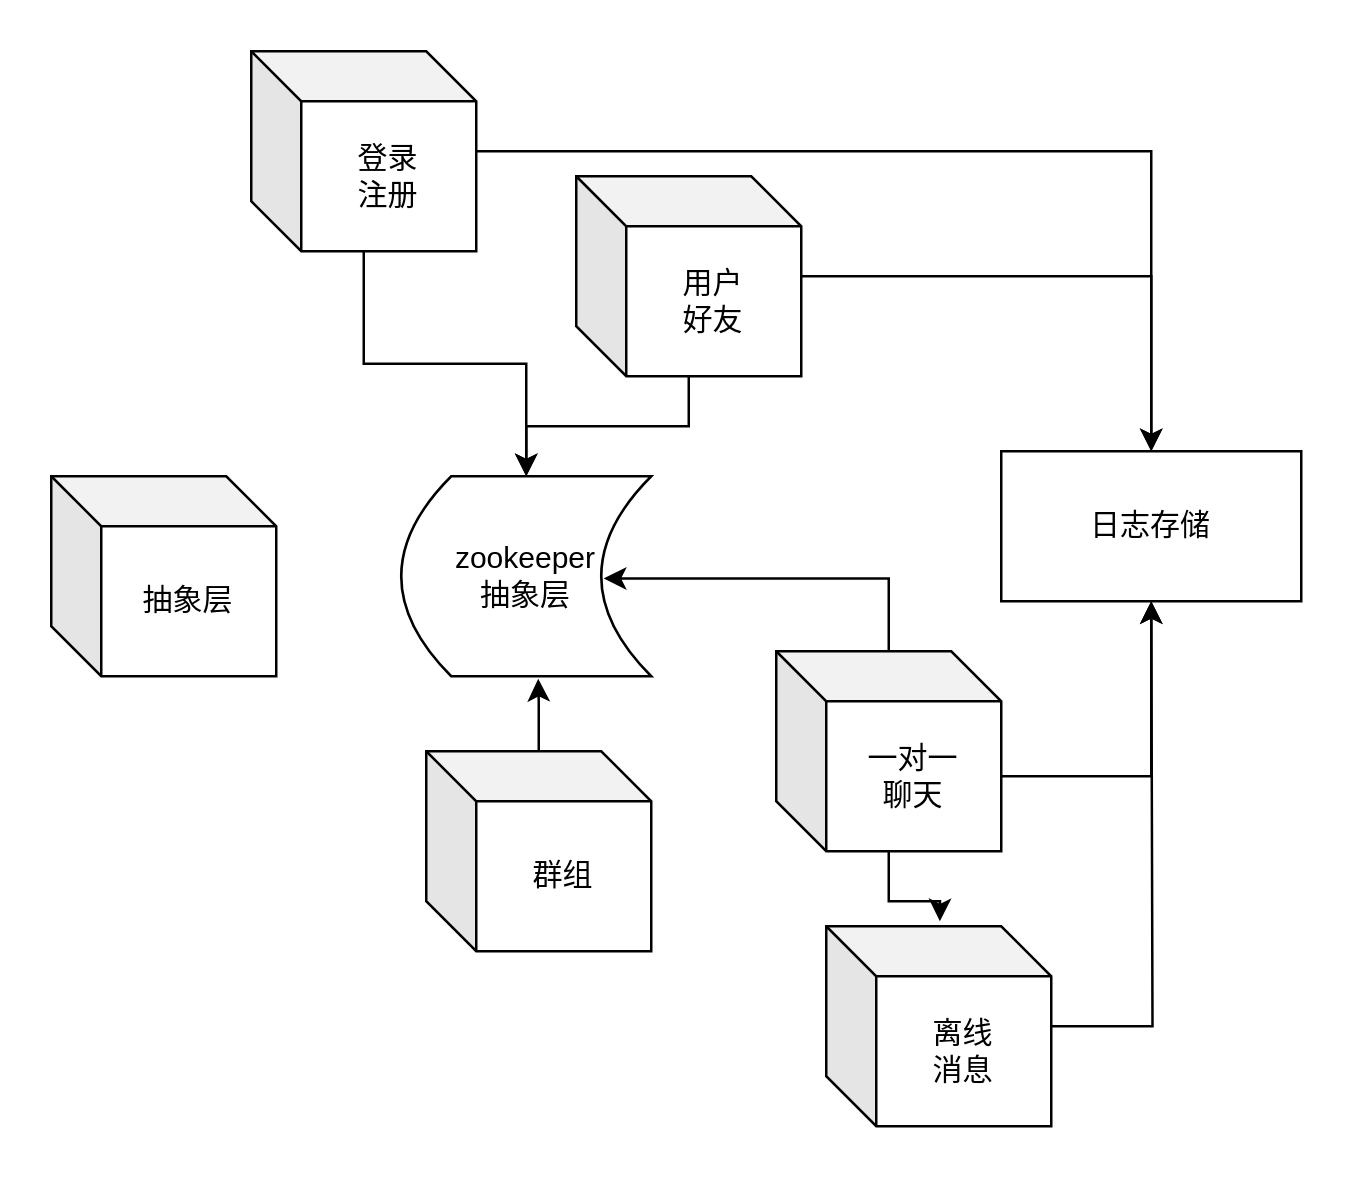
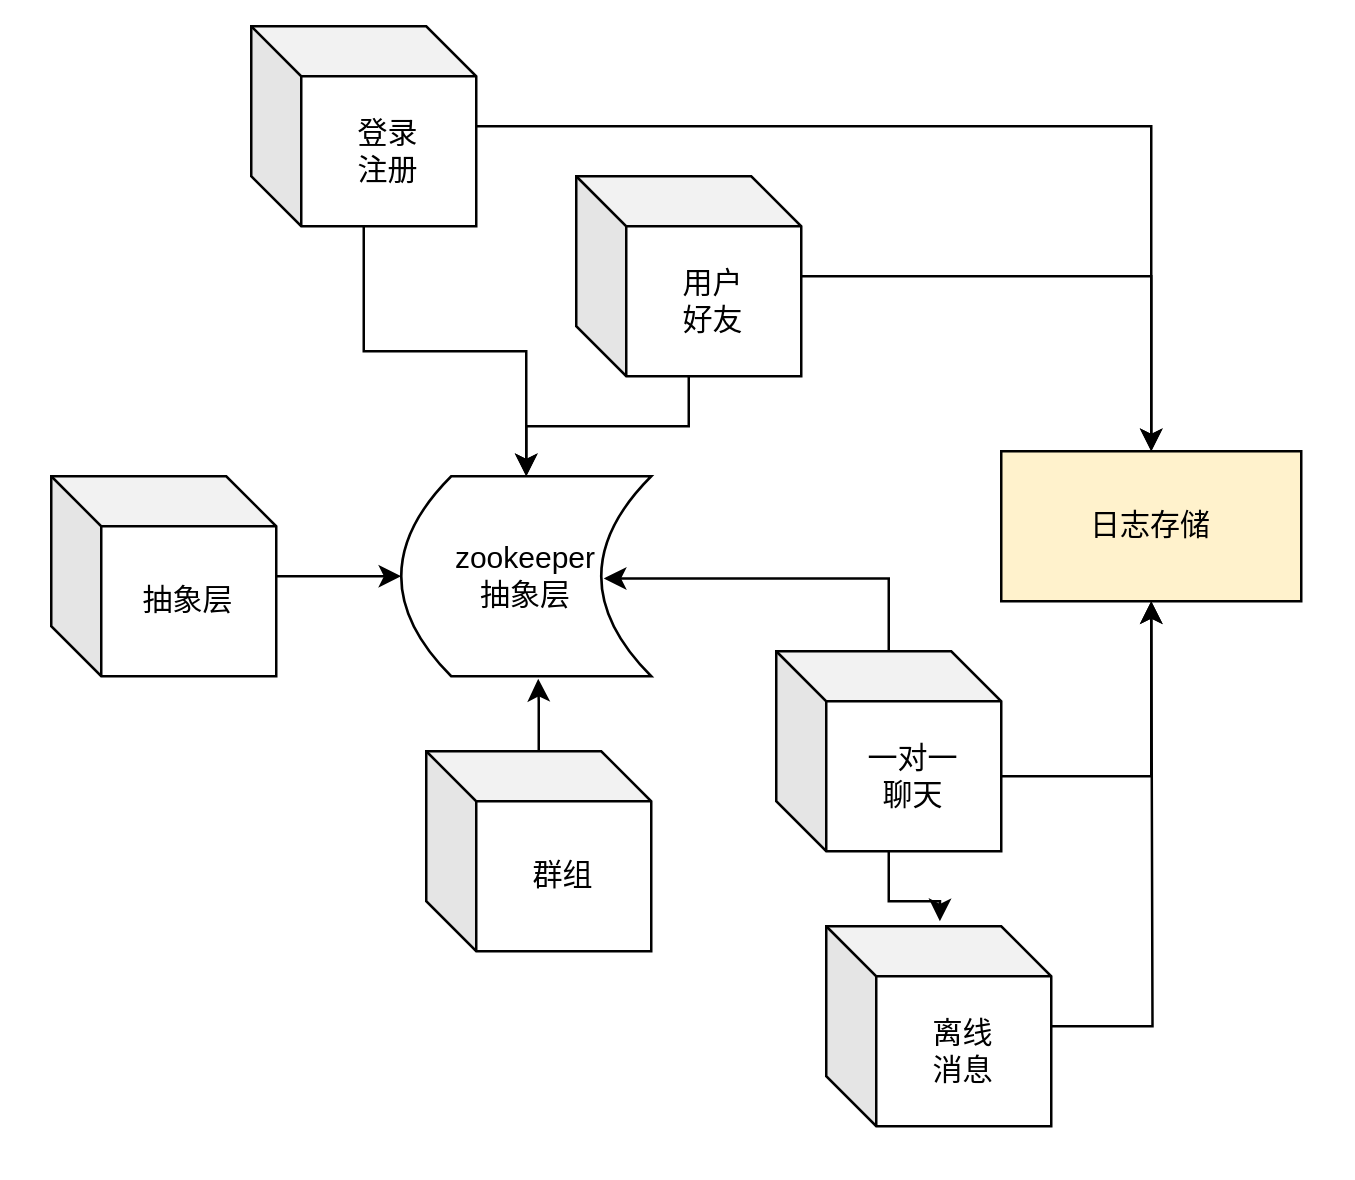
- <mxCell id="4" value="登录&lt;div&gt;注册&lt;/div&gt;" style="shape=cube;whiteSpace=wrap;html=1;boundedLbl=1;backgroundOutline=1;darkOpacity=0.05;darkOpacity2=0.1;" vertex="1" parent="1"><mxGeometry x="100" y="20" width="90" height="80" as="geometry" /></mxCell>
+ <mxCell id="4" value="登录&lt;div&gt;注册&lt;/div&gt;" style="shape=cube;whiteSpace=wrap;html=1;boundedLbl=1;backgroundOutline=1;darkOpacity=0.05;darkOpacity2=0.1;" vertex="1" parent="1"><mxGeometry x="100" y="10" width="90" height="80" as="geometry" /></mxCell>
- <mxCell id="19" value="日志存储" style="rounded=0;whiteSpace=wrap;html=1;" vertex="1" parent="1"><mxGeometry x="400" y="180" width="120" height="60" as="geometry" /></mxCell>
+ <mxCell id="19" value="日志存储" style="rounded=0;whiteSpace=wrap;html=1;fillColor=#fff2cc;" vertex="1" parent="1"><mxGeometry x="400" y="180" width="120" height="60" as="geometry" /></mxCell>
+ <mxCell id="9" style="edgeStyle=orthogonalEdgeStyle;rounded=0;orthogonalLoop=1;jettySize=auto;html=1;entryX=0;entryY=0.5;entryDx=0;entryDy=0;" edge="1" parent="1" source="10" target="5"><mxGeometry relative="1" as="geometry"><mxPoint x="150" y="230" as="targetPoint" /></mxGeometry></mxCell>
